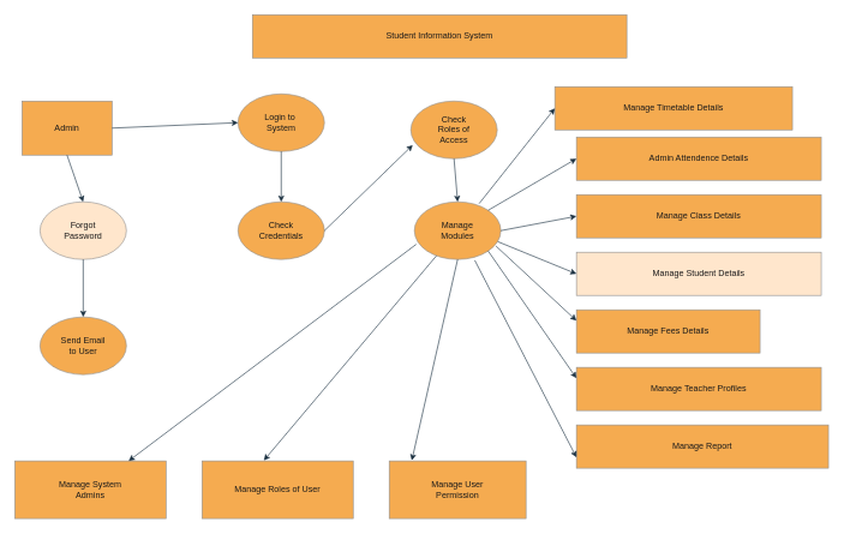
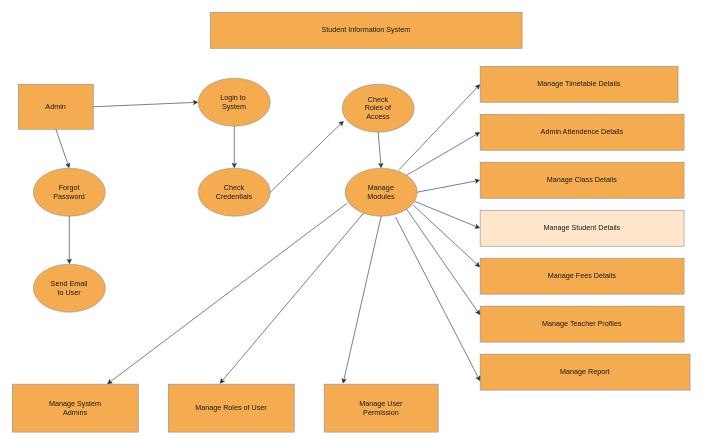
- <mxCell id="19" value="Manage Timetable Details" style="rounded=0;whiteSpace=wrap;html=1;strokeColor=#909090;fontColor=#1A1A1A;fillColor=#F5AB50;" vertex="1" parent="1"><mxGeometry x="770" y="120" width="330" height="60" as="geometry" /></mxCell>
+ <mxCell id="19" value="Manage Timetable Details" style="rounded=0;whiteSpace=wrap;html=1;strokeColor=#909090;fontColor=#1A1A1A;fillColor=#F5AB50;" vertex="1" parent="1"><mxGeometry x="800" y="110" width="330" height="60" as="geometry" /></mxCell>
- <mxCell id="6" value="Forgot&lt;div&gt;Password&lt;/div&gt;" style="ellipse;whiteSpace=wrap;html=1;labelBackgroundColor=none;fillColor=#ffe6cc;strokeColor=#909090;fontColor=#1A1A1A;" vertex="1" parent="1"><mxGeometry x="55" y="280" width="120" height="80" as="geometry" /></mxCell>
+ <mxCell id="6" value="Forgot&lt;div&gt;Password&lt;/div&gt;" style="ellipse;whiteSpace=wrap;html=1;labelBackgroundColor=none;fillColor=#F5AB50;strokeColor=#909090;fontColor=#1A1A1A;" vertex="1" parent="1"><mxGeometry x="55" y="280" width="120" height="80" as="geometry" /></mxCell>
- <mxCell id="16" value="Manage Fees Details" style="rounded=0;whiteSpace=wrap;html=1;labelBackgroundColor=none;fillColor=#F5AB50;strokeColor=#909090;fontColor=#1A1A1A;" vertex="1" parent="1"><mxGeometry x="800" y="430" width="255" height="60" as="geometry" /></mxCell>
+ <mxCell id="16" value="Manage Fees Details" style="rounded=0;whiteSpace=wrap;html=1;labelBackgroundColor=none;fillColor=#F5AB50;strokeColor=#909090;fontColor=#1A1A1A;" vertex="1" parent="1"><mxGeometry x="800" y="430" width="340" height="60" as="geometry" /></mxCell>
